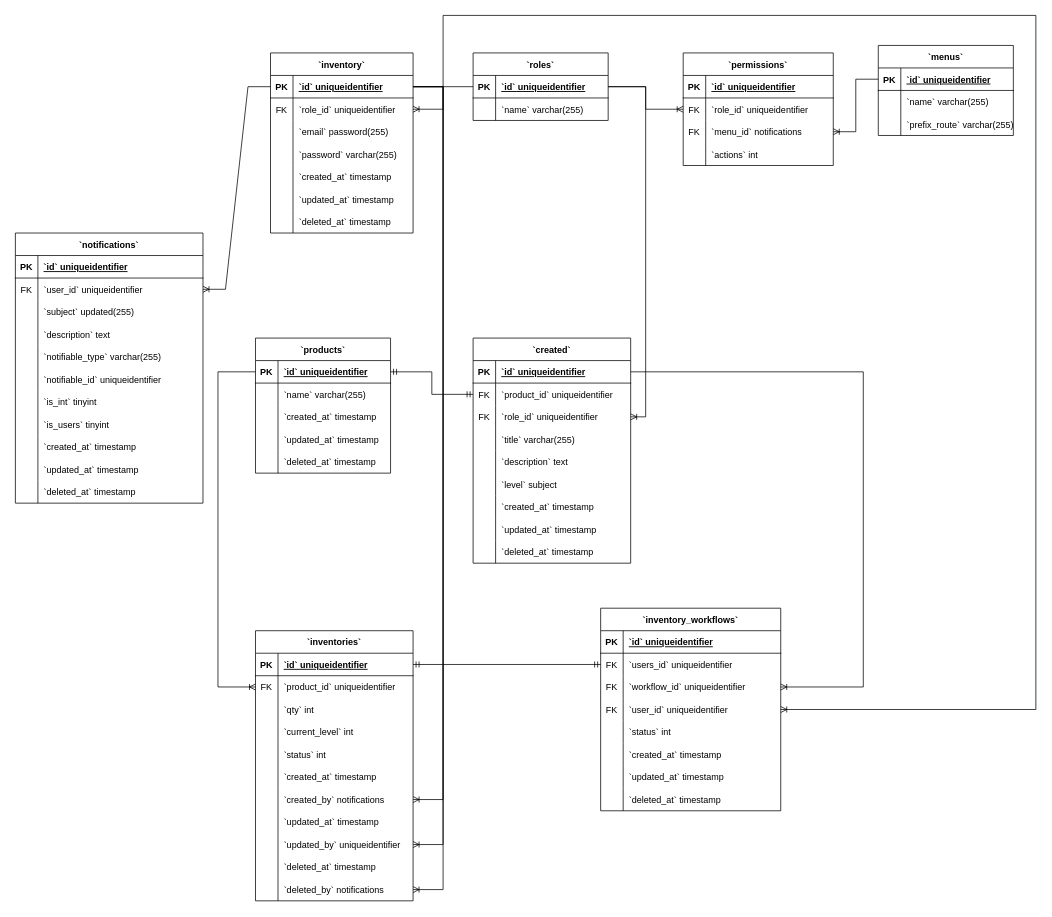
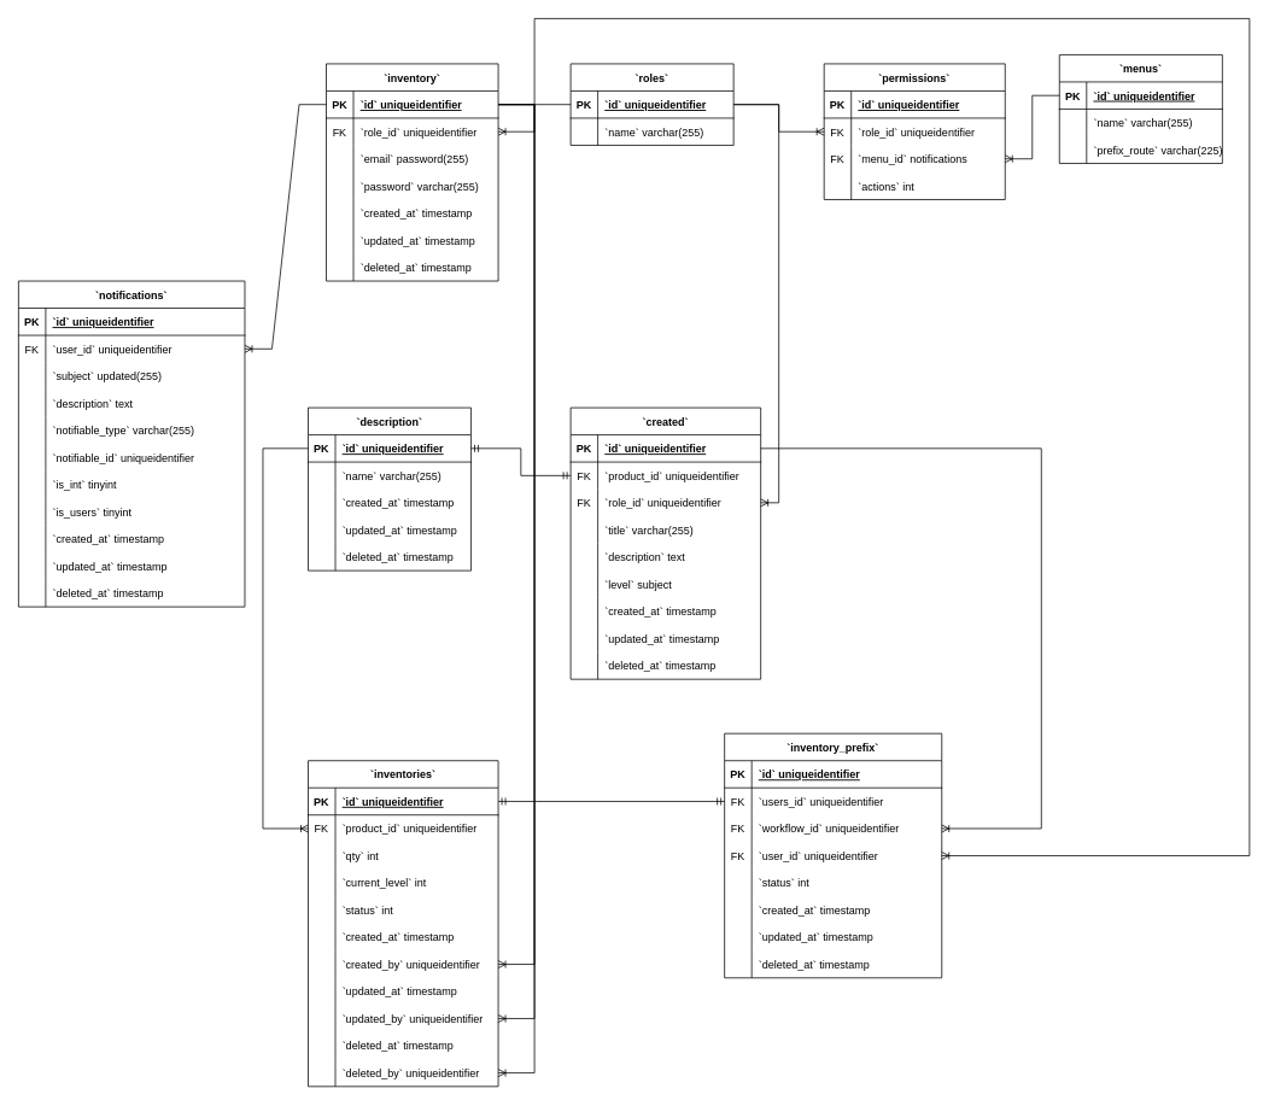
- <mxCell id="53" value="`prefix_route` varchar(255)" style="shape=partialRectangle;overflow=hidden;connectable=0;fillColor=none;align=left;strokeColor=inherit;top=0;left=0;bottom=0;right=0;spacingLeft=6;" vertex="1" parent="51"><mxGeometry x="30" width="150" height="30" as="geometry"><mxRectangle width="150" height="30" as="alternateBounds" /></mxGeometry></mxCell>
+ <mxCell id="53" value="`prefix_route` varchar(225)" style="shape=partialRectangle;overflow=hidden;connectable=0;fillColor=none;align=left;strokeColor=inherit;top=0;left=0;bottom=0;right=0;spacingLeft=6;" vertex="1" parent="51"><mxGeometry x="30" width="150" height="30" as="geometry"><mxRectangle width="150" height="30" as="alternateBounds" /></mxGeometry></mxCell>
- <mxCell id="88" value="`products`" style="shape=table;startSize=30;container=1;collapsible=1;childLayout=tableLayout;fixedRows=1;rowLines=0;fontStyle=1;align=center;resizeLast=1;" vertex="1" parent="1"><mxGeometry x="340" y="450" width="180" height="180" as="geometry" /></mxCell>
+ <mxCell id="88" value="`description`" style="shape=table;startSize=30;container=1;collapsible=1;childLayout=tableLayout;fixedRows=1;rowLines=0;fontStyle=1;align=center;resizeLast=1;" vertex="1" parent="1"><mxGeometry x="340" y="450" width="180" height="180" as="geometry" /></mxCell>
- <mxCell id="166" value="`inventory_workflows`" style="shape=table;startSize=30;container=1;collapsible=1;childLayout=tableLayout;fixedRows=1;rowLines=0;fontStyle=1;align=center;resizeLast=1;" vertex="1" parent="1"><mxGeometry x="800" y="810" width="240" height="270" as="geometry" /></mxCell>
+ <mxCell id="166" value="`inventory_prefix`" style="shape=table;startSize=30;container=1;collapsible=1;childLayout=tableLayout;fixedRows=1;rowLines=0;fontStyle=1;align=center;resizeLast=1;" vertex="1" parent="1"><mxGeometry x="800" y="810" width="240" height="270" as="geometry" /></mxCell>
- <mxCell id="153" value="`created_by` notifications" style="shape=partialRectangle;overflow=hidden;connectable=0;fillColor=none;align=left;strokeColor=inherit;top=0;left=0;bottom=0;right=0;spacingLeft=6;" vertex="1" parent="151"><mxGeometry x="30" width="180" height="30" as="geometry"><mxRectangle width="180" height="30" as="alternateBounds" /></mxGeometry></mxCell>
+ <mxCell id="153" value="`created_by` uniqueidentifier" style="shape=partialRectangle;overflow=hidden;connectable=0;fillColor=none;align=left;strokeColor=inherit;top=0;left=0;bottom=0;right=0;spacingLeft=6;" vertex="1" parent="151"><mxGeometry x="30" width="180" height="30" as="geometry"><mxRectangle width="180" height="30" as="alternateBounds" /></mxGeometry></mxCell>
- <mxCell id="165" value="`deleted_by` notifications" style="shape=partialRectangle;overflow=hidden;connectable=0;fillColor=none;align=left;strokeColor=inherit;top=0;left=0;bottom=0;right=0;spacingLeft=6;" vertex="1" parent="163"><mxGeometry x="30" width="180" height="30" as="geometry"><mxRectangle width="180" height="30" as="alternateBounds" /></mxGeometry></mxCell>
+ <mxCell id="165" value="`deleted_by` uniqueidentifier" style="shape=partialRectangle;overflow=hidden;connectable=0;fillColor=none;align=left;strokeColor=inherit;top=0;left=0;bottom=0;right=0;spacingLeft=6;" vertex="1" parent="163"><mxGeometry x="30" width="180" height="30" as="geometry"><mxRectangle width="180" height="30" as="alternateBounds" /></mxGeometry></mxCell>
